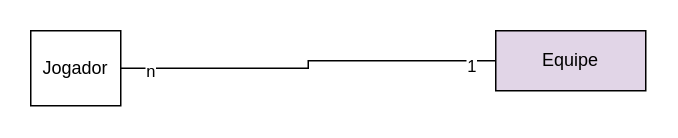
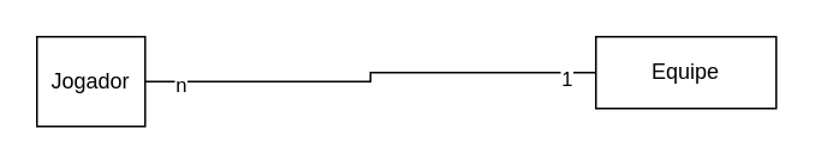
- <mxCell id="6" value="Equipe" style="whiteSpace=wrap;html=1;align=center;fillColor=#e1d5e7;" vertex="1" parent="1"><mxGeometry x="330" y="20" width="100" height="40" as="geometry" /></mxCell>
+ <mxCell id="6" value="Equipe" style="whiteSpace=wrap;html=1;align=center;" vertex="1" parent="1"><mxGeometry x="330" y="20" width="100" height="40" as="geometry" /></mxCell>
